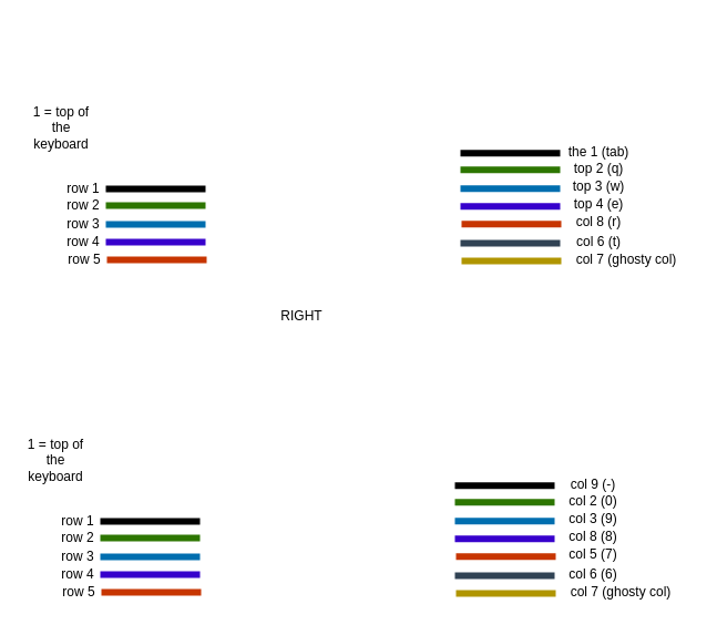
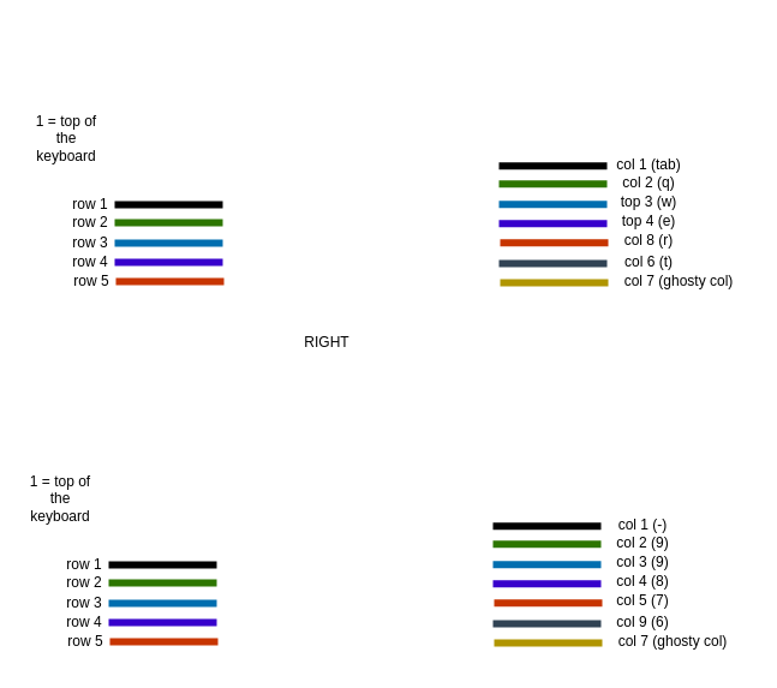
- <mxCell id="21" value="the 1 (tab)" style="text;html=1;align=center;verticalAlign=middle;whiteSpace=wrap;rounded=0;" vertex="1" parent="1"><mxGeometry x="505" y="126" width="70" height="21" as="geometry" /></mxCell>
+ <mxCell id="21" value="col 1 (tab)" style="text;html=1;align=center;verticalAlign=middle;whiteSpace=wrap;rounded=0;" vertex="1" parent="1"><mxGeometry x="505" y="126" width="70" height="21" as="geometry" /></mxCell>
- <mxCell id="22" value="top 2 (q)" style="text;html=1;align=center;verticalAlign=middle;whiteSpace=wrap;rounded=0;" vertex="1" parent="1"><mxGeometry x="505" y="141" width="70" height="21" as="geometry" /></mxCell>
+ <mxCell id="22" value="col 2 (q)" style="text;html=1;align=center;verticalAlign=middle;whiteSpace=wrap;rounded=0;" vertex="1" parent="1"><mxGeometry x="505" y="141" width="70" height="21" as="geometry" /></mxCell>
- <mxCell id="47" value="col 9 (-)" style="text;html=1;align=center;verticalAlign=middle;whiteSpace=wrap;rounded=0;" vertex="1" parent="1"><mxGeometry x="500" y="426" width="70" height="21" as="geometry" /></mxCell>
+ <mxCell id="47" value="col 1 (-)" style="text;html=1;align=center;verticalAlign=middle;whiteSpace=wrap;rounded=0;" vertex="1" parent="1"><mxGeometry x="500" y="426" width="70" height="21" as="geometry" /></mxCell>
- <mxCell id="48" value="col 2 (0)" style="text;html=1;align=center;verticalAlign=middle;whiteSpace=wrap;rounded=0;" vertex="1" parent="1"><mxGeometry x="500" y="441" width="70" height="21" as="geometry" /></mxCell>
+ <mxCell id="48" value="col 2 (9)" style="text;html=1;align=center;verticalAlign=middle;whiteSpace=wrap;rounded=0;" vertex="1" parent="1"><mxGeometry x="500" y="441" width="70" height="21" as="geometry" /></mxCell>
- <mxCell id="50" value="col 8 (8)" style="text;html=1;align=center;verticalAlign=middle;whiteSpace=wrap;rounded=0;" vertex="1" parent="1"><mxGeometry x="500" y="473.5" width="70" height="21" as="geometry" /></mxCell>
+ <mxCell id="50" value="col 4 (8)" style="text;html=1;align=center;verticalAlign=middle;whiteSpace=wrap;rounded=0;" vertex="1" parent="1"><mxGeometry x="500" y="473.5" width="70" height="21" as="geometry" /></mxCell>
- <mxCell id="52" value="col 6 (6)" style="text;html=1;align=center;verticalAlign=middle;whiteSpace=wrap;rounded=0;" vertex="1" parent="1"><mxGeometry x="500" y="507.5" width="70" height="21" as="geometry" /></mxCell>
+ <mxCell id="52" value="col 9 (6)" style="text;html=1;align=center;verticalAlign=middle;whiteSpace=wrap;rounded=0;" vertex="1" parent="1"><mxGeometry x="500" y="507.5" width="70" height="21" as="geometry" /></mxCell>
